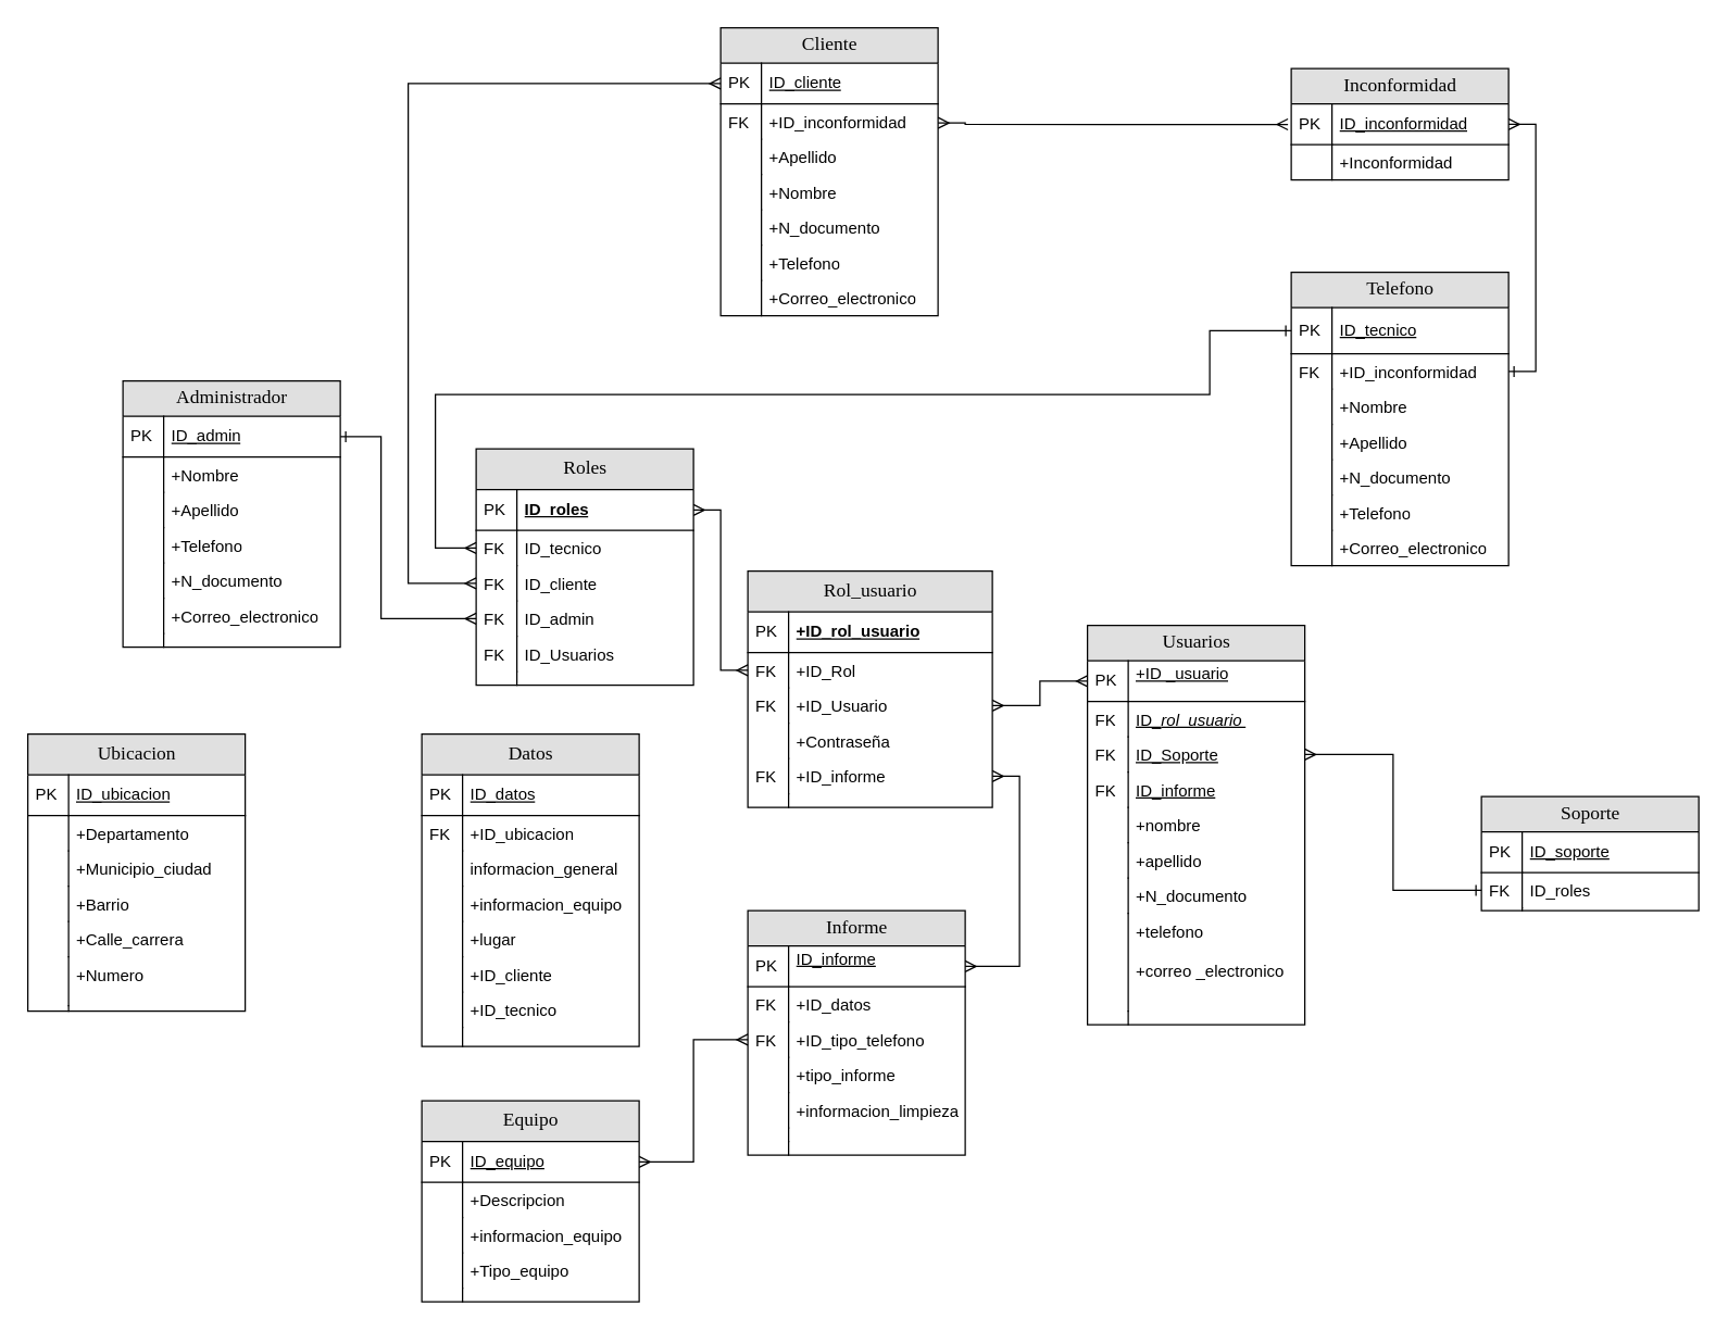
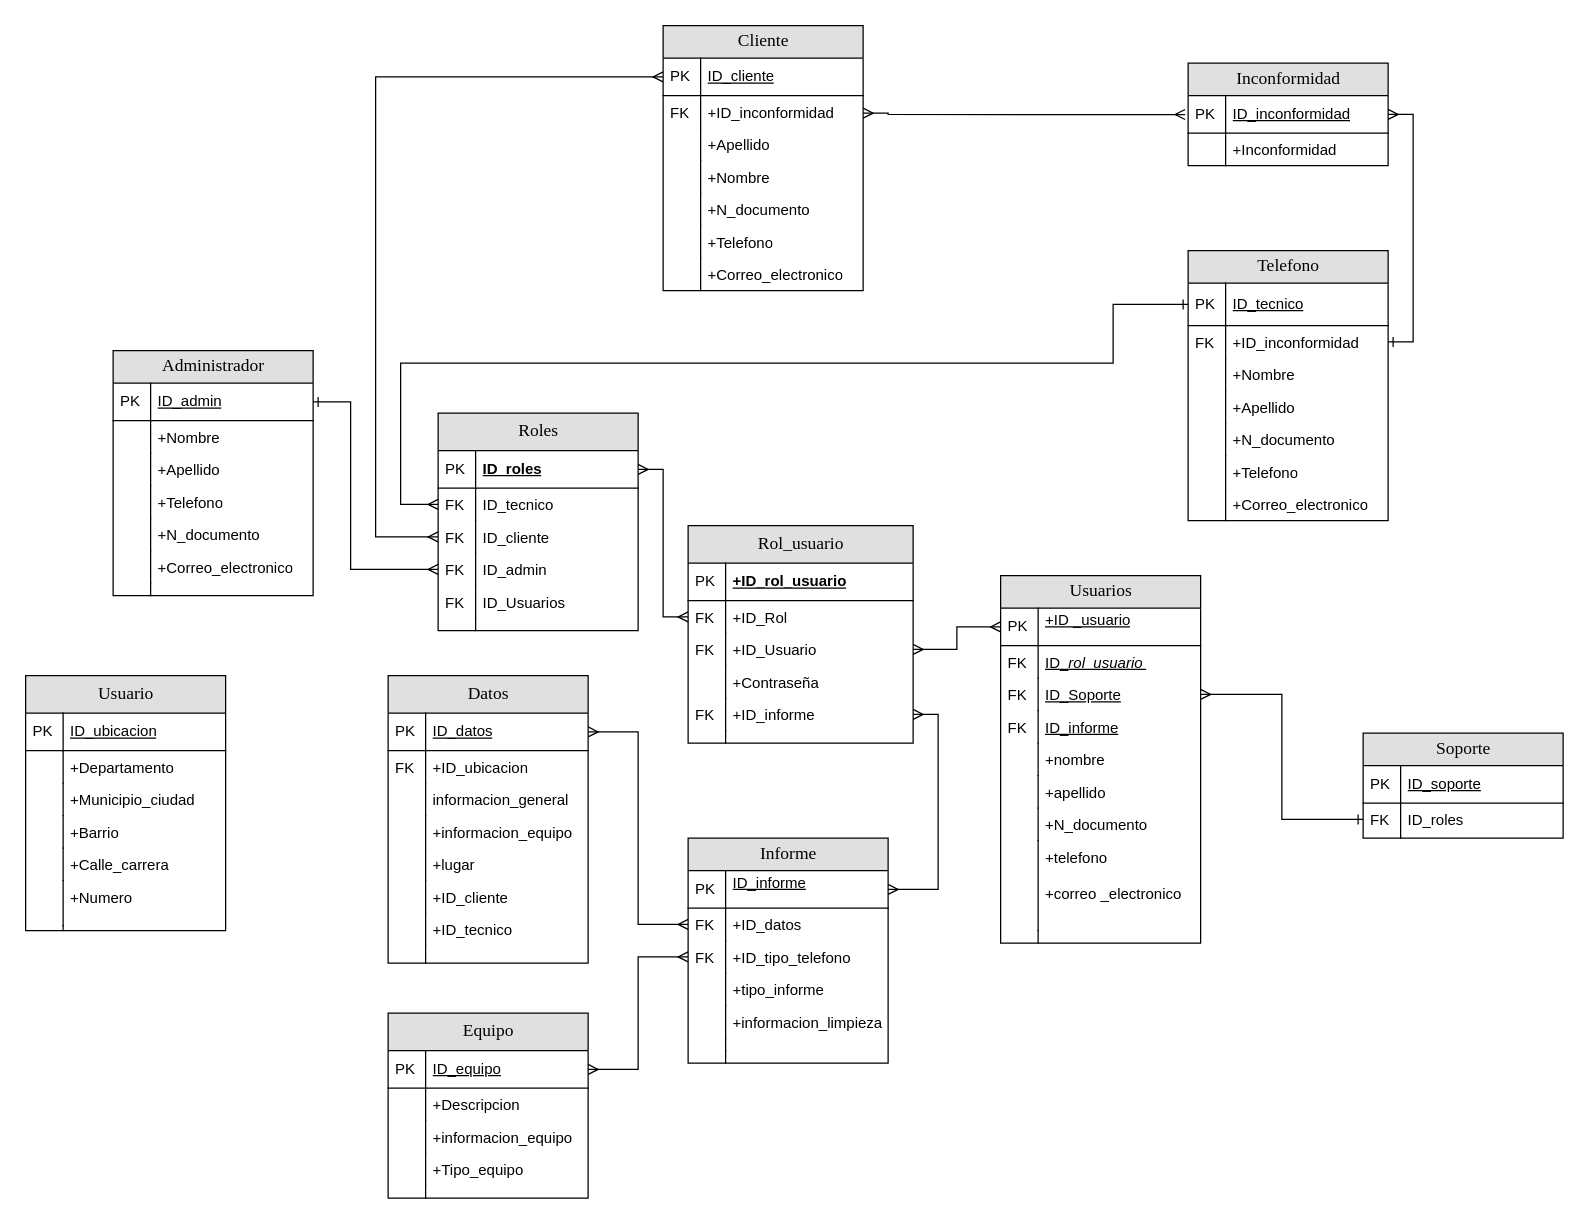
- <mxCell id="146" value="&lt;font style=&quot;vertical-align: inherit;&quot;&gt;&lt;font style=&quot;vertical-align: inherit;&quot;&gt;Ubicacion&lt;/font&gt;&lt;/font&gt;" style="swimlane;html=1;fontStyle=0;childLayout=stackLayout;horizontal=1;startSize=30;fillColor=#e0e0e0;horizontalStack=0;resizeParent=1;resizeLast=0;collapsible=1;marginBottom=0;swimlaneFillColor=#ffffff;align=center;rounded=0;shadow=0;comic=0;labelBackgroundColor=none;strokeWidth=1;fontFamily=Verdana;fontSize=14" vertex="1" parent="1"><mxGeometry x="20" y="540" width="160" height="204" as="geometry" /></mxCell>
+ <mxCell id="146" value="&lt;font style=&quot;vertical-align: inherit;&quot;&gt;&lt;font style=&quot;vertical-align: inherit;&quot;&gt;Usuario&lt;/font&gt;&lt;/font&gt;" style="swimlane;html=1;fontStyle=0;childLayout=stackLayout;horizontal=1;startSize=30;fillColor=#e0e0e0;horizontalStack=0;resizeParent=1;resizeLast=0;collapsible=1;marginBottom=0;swimlaneFillColor=#ffffff;align=center;rounded=0;shadow=0;comic=0;labelBackgroundColor=none;strokeWidth=1;fontFamily=Verdana;fontSize=14" vertex="1" parent="1"><mxGeometry x="20" y="540" width="160" height="204" as="geometry" /></mxCell>
+ <mxCell id="145" style="edgeStyle=orthogonalEdgeStyle;rounded=0;orthogonalLoop=1;jettySize=auto;html=1;entryX=0;entryY=0.5;entryDx=0;entryDy=0;startArrow=ERmany;startFill=0;endArrow=ERmany;endFill=0;" edge="1" parent="1" source="126" target="52"><mxGeometry relative="1" as="geometry" /></mxCell>
